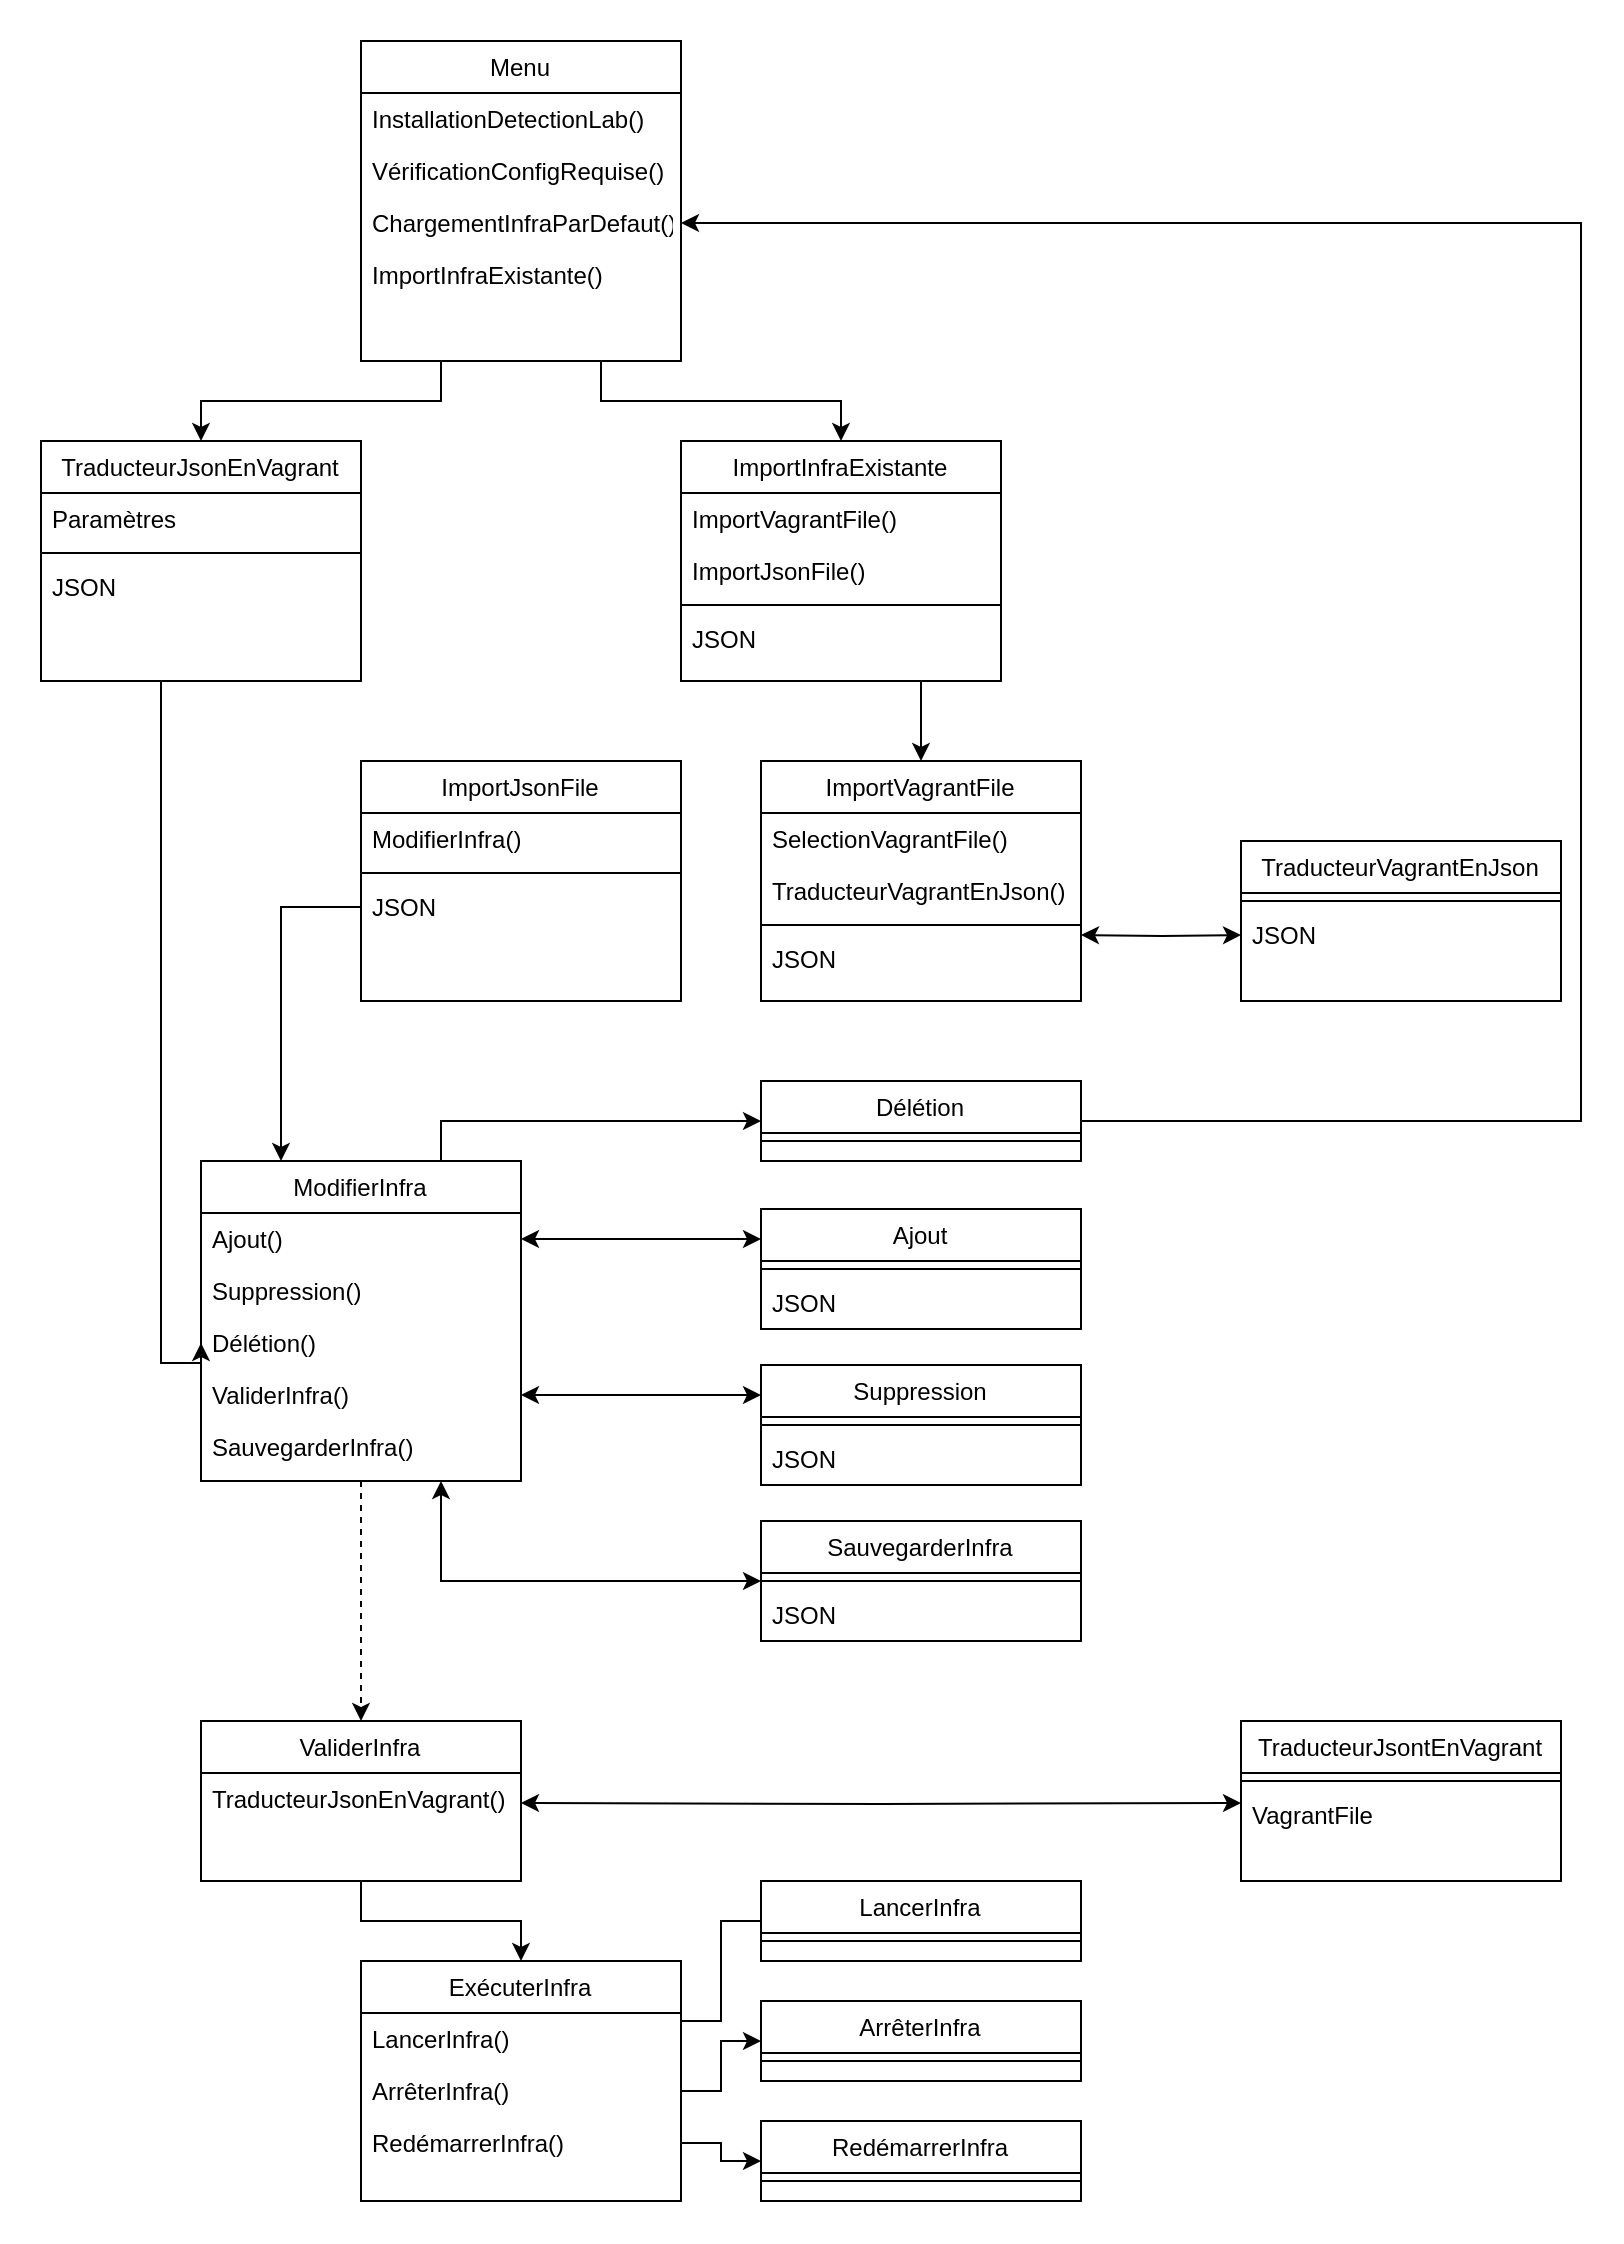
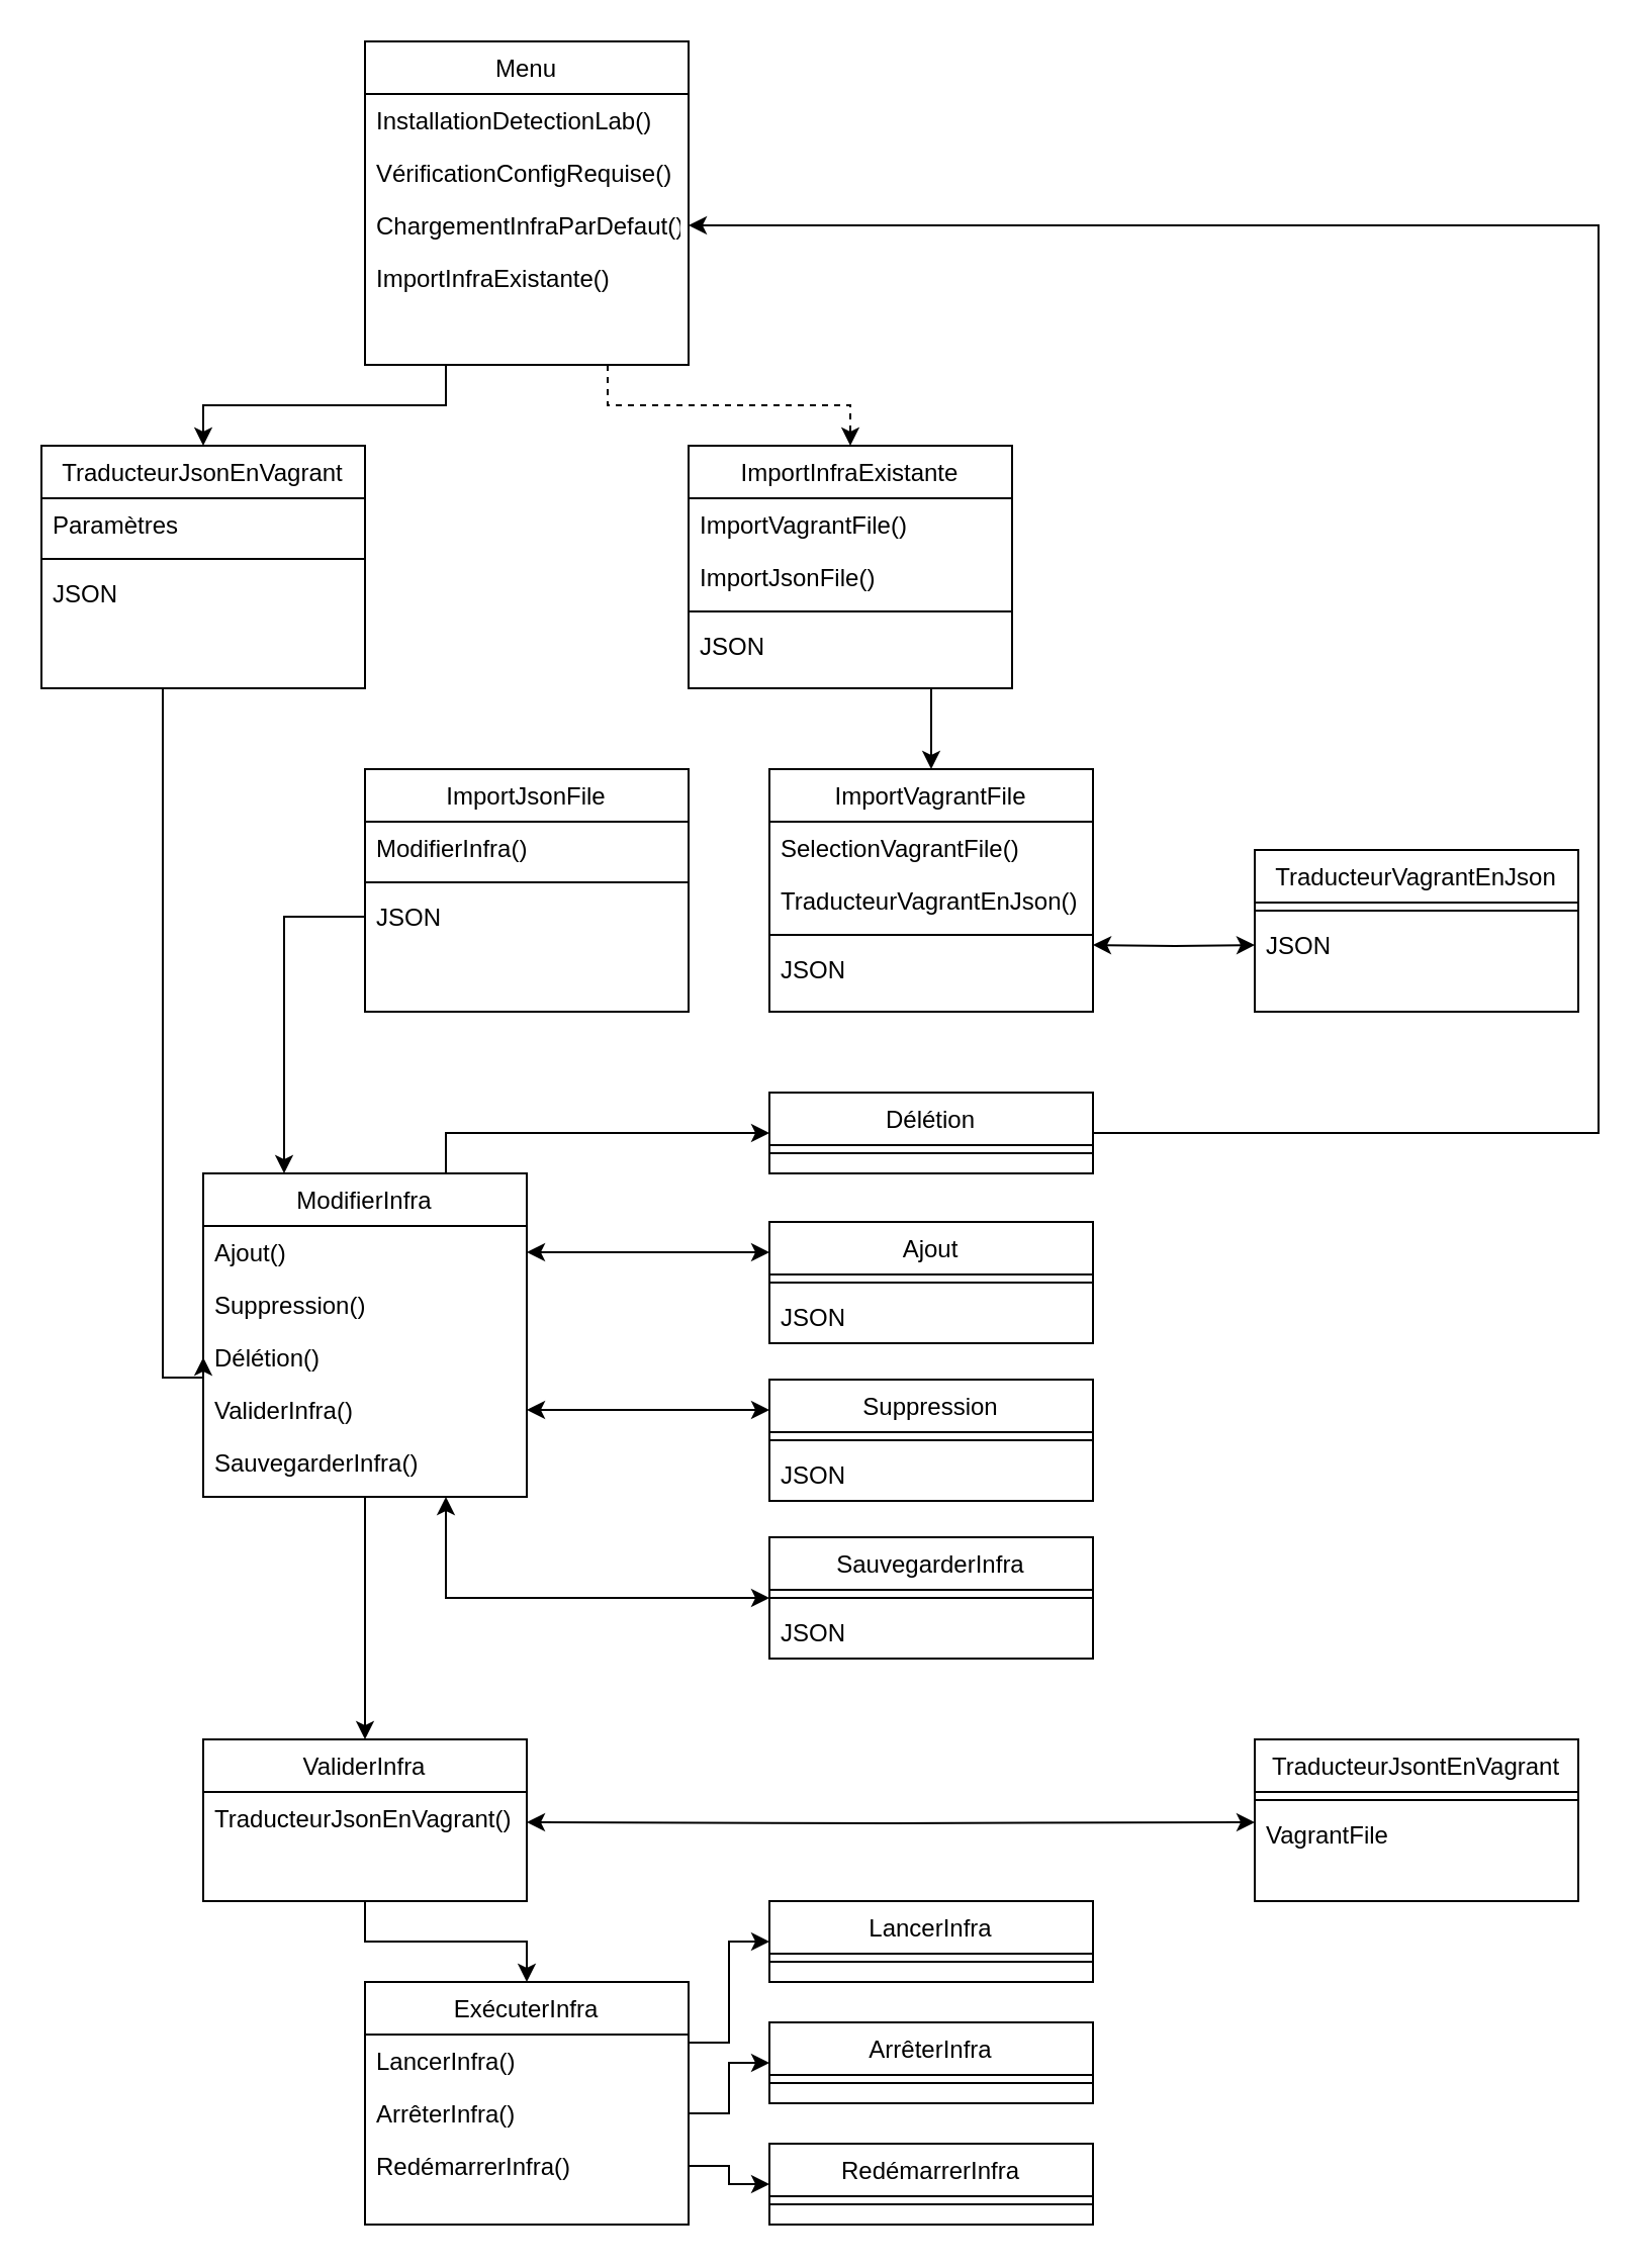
- <mxCell id="2" style="edgeStyle=orthogonalEdgeStyle;rounded=0;orthogonalLoop=1;jettySize=auto;html=1;exitX=0.75;exitY=1;exitDx=0;exitDy=0;" edge="1" parent="1" source="3" target="9"><mxGeometry relative="1" as="geometry" /></mxCell>
+ <mxCell id="2" style="edgeStyle=orthogonalEdgeStyle;rounded=0;orthogonalLoop=1;jettySize=auto;html=1;exitX=0.75;exitY=1;exitDx=0;exitDy=0;dashed=1;" edge="1" parent="1" source="3" target="9"><mxGeometry relative="1" as="geometry" /></mxCell>
- <mxCell id="14" style="edgeStyle=orthogonalEdgeStyle;rounded=0;orthogonalLoop=1;jettySize=auto;html=1;exitX=0.5;exitY=1;exitDx=0;exitDy=0;endArrow=classic;endFill=1;dashed=1;" edge="1" parent="1" source="16" target="47"><mxGeometry relative="1" as="geometry" /></mxCell>
+ <mxCell id="14" style="edgeStyle=orthogonalEdgeStyle;rounded=0;orthogonalLoop=1;jettySize=auto;html=1;exitX=0.5;exitY=1;exitDx=0;exitDy=0;endArrow=classic;endFill=1;" edge="1" parent="1" source="16" target="47"><mxGeometry relative="1" as="geometry" /></mxCell>
- <mxCell id="40" style="edgeStyle=orthogonalEdgeStyle;rounded=0;orthogonalLoop=1;jettySize=auto;html=1;exitX=1;exitY=0.25;exitDx=0;exitDy=0;entryX=0;entryY=0.5;entryDx=0;entryDy=0;startArrow=none;startFill=0;endArrow=none;" edge="1" parent="1" source="41" target="68"><mxGeometry relative="1" as="geometry" /></mxCell>
+ <mxCell id="40" style="edgeStyle=orthogonalEdgeStyle;rounded=0;orthogonalLoop=1;jettySize=auto;html=1;exitX=1;exitY=0.25;exitDx=0;exitDy=0;entryX=0;entryY=0.5;entryDx=0;entryDy=0;startArrow=none;startFill=0;" edge="1" parent="1" source="41" target="68"><mxGeometry relative="1" as="geometry" /></mxCell>
